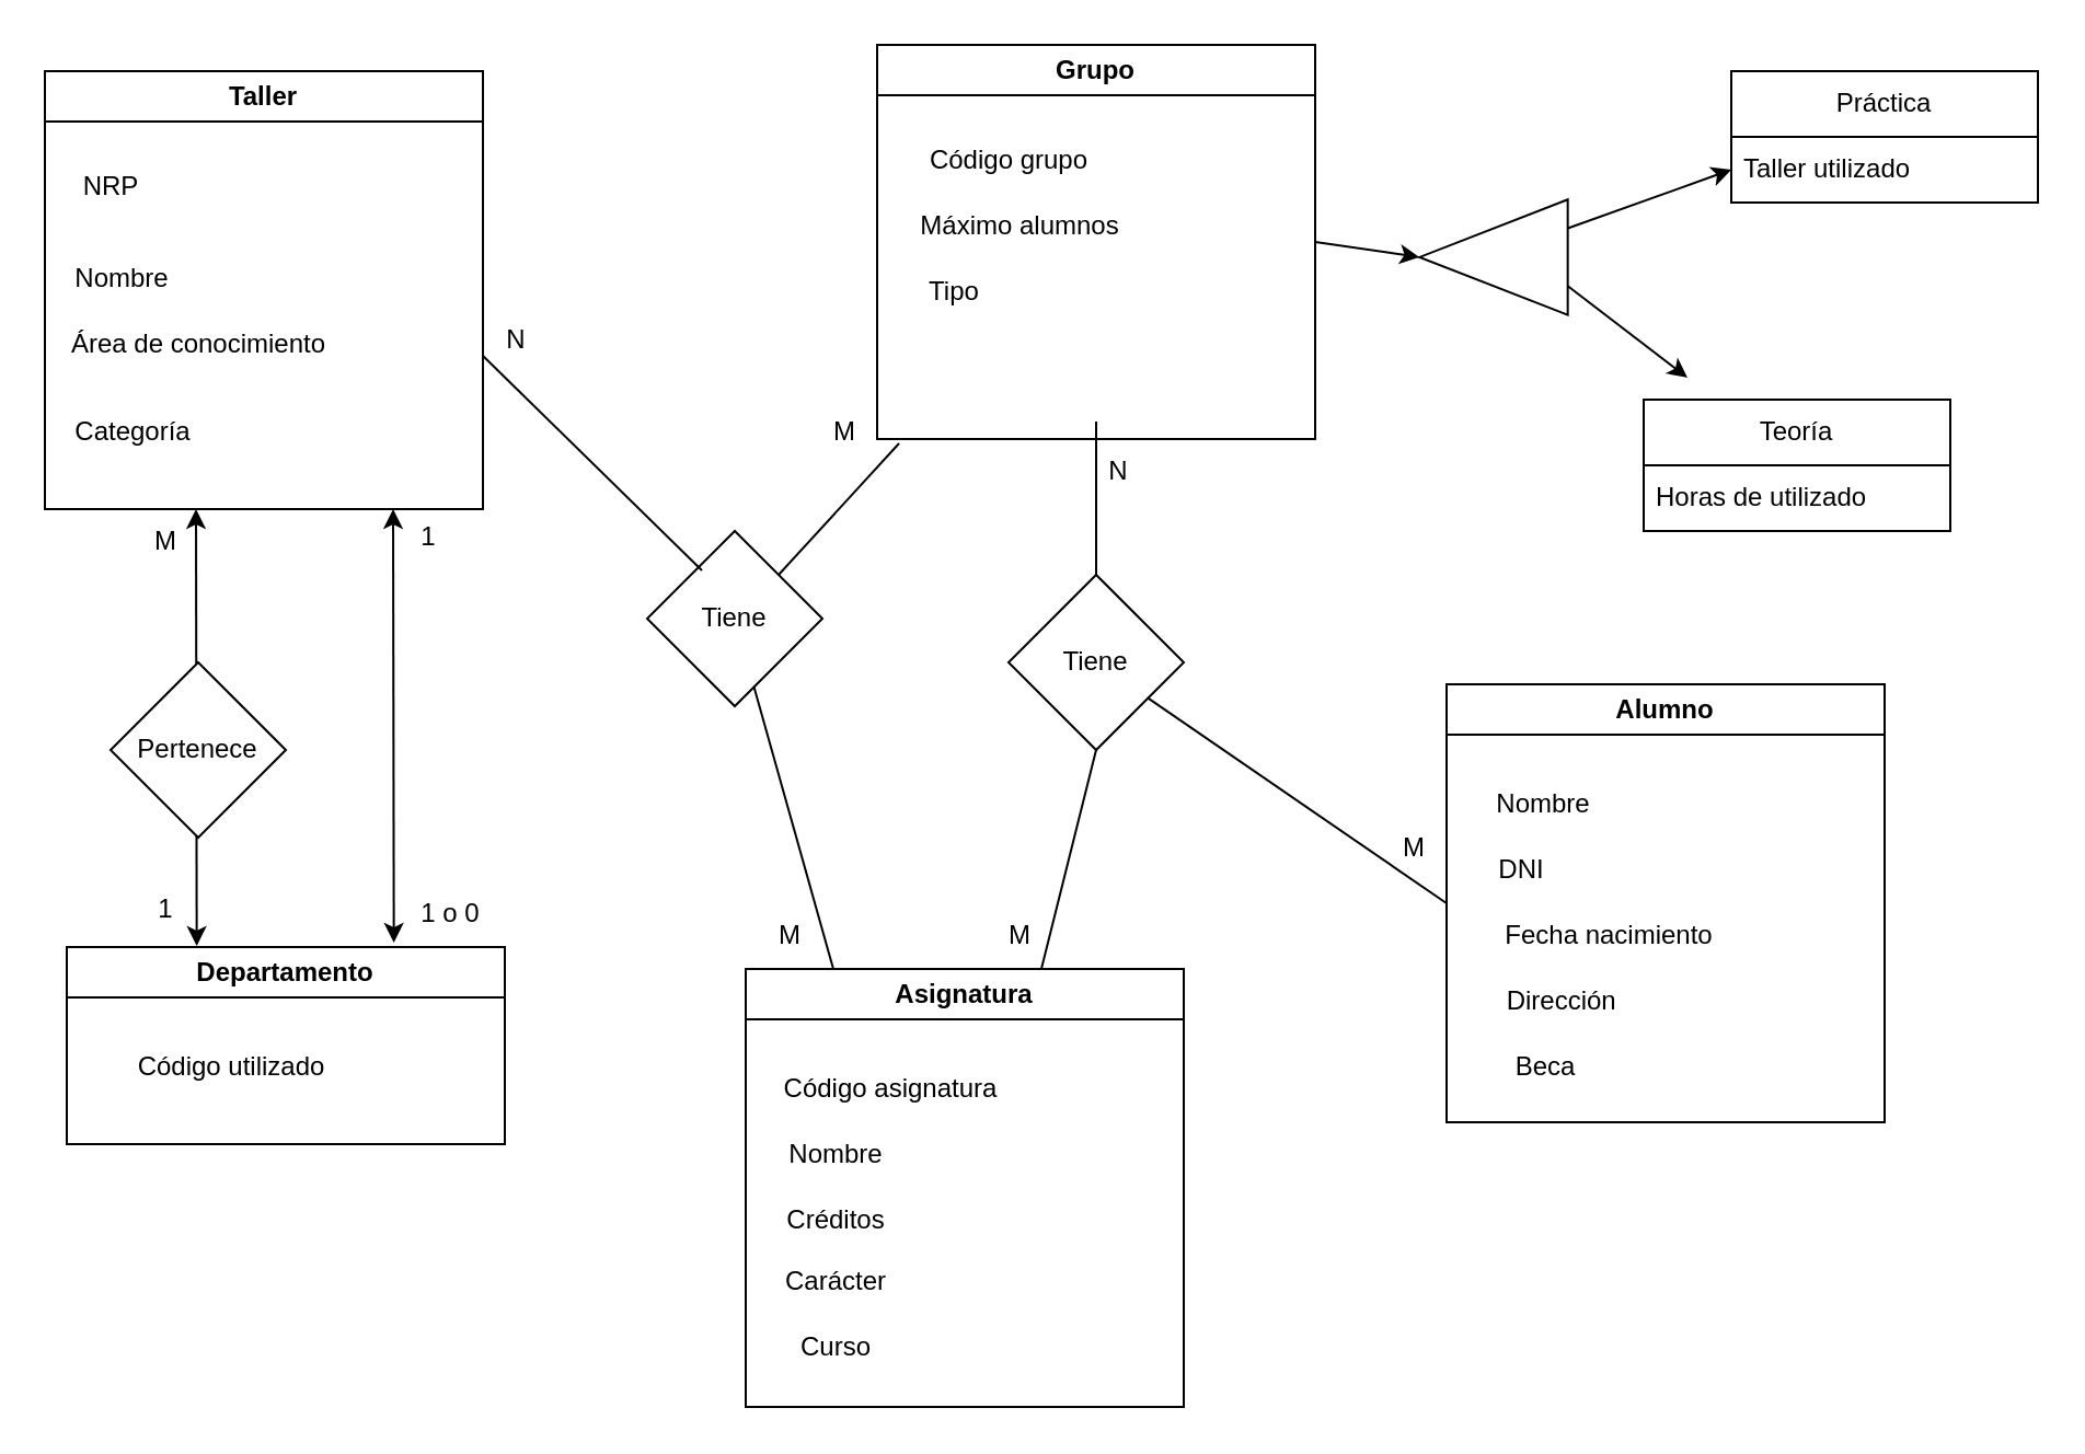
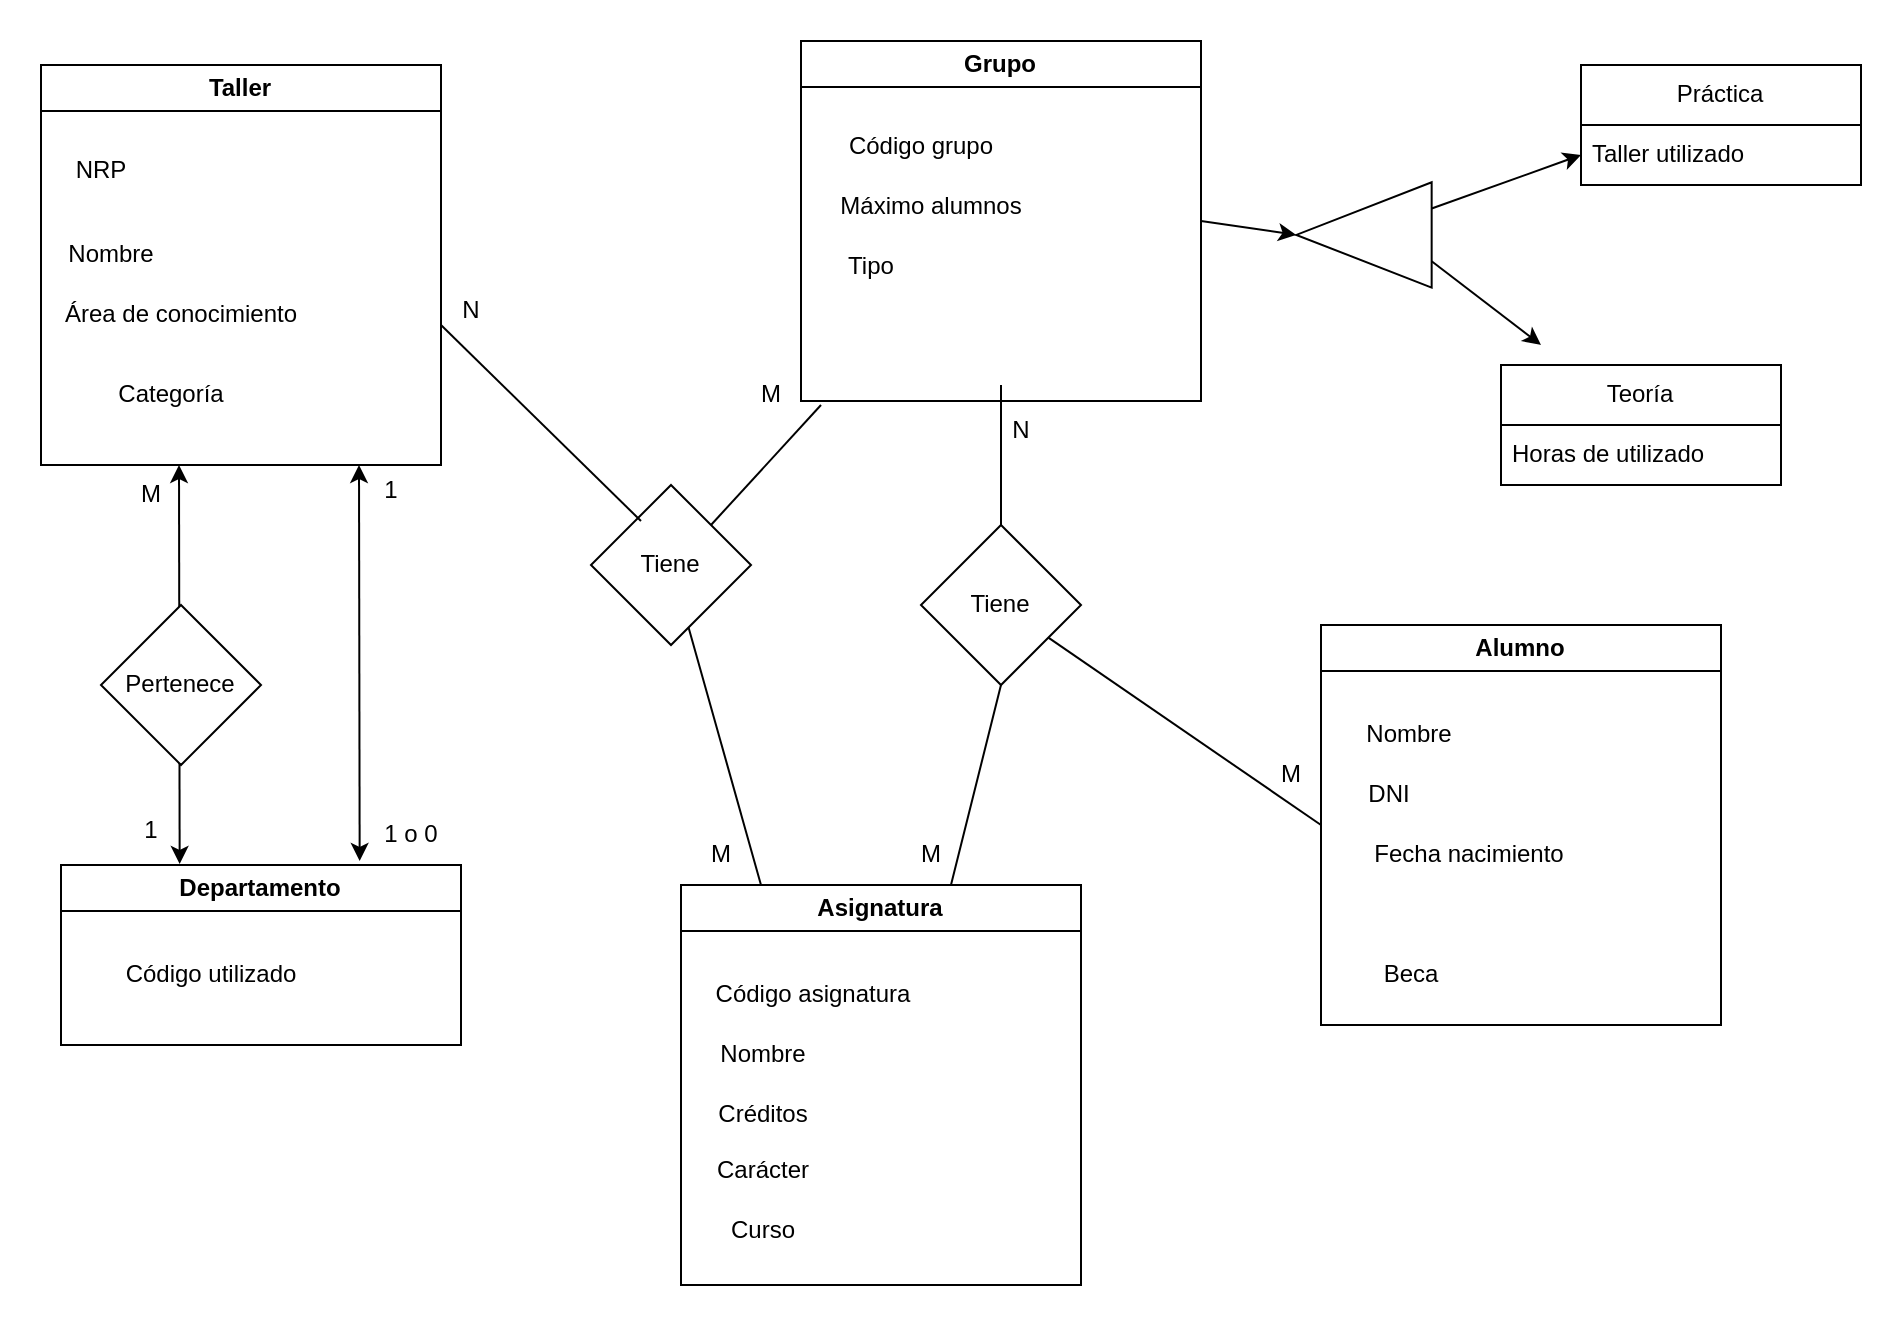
- <mxCell id="6" value="Categoría" style="text;html=1;align=center;verticalAlign=middle;resizable=0;points=[];autosize=1;strokeColor=none;fillColor=none;" vertex="1" parent="2"><mxGeometry y="150" width="80" height="30" as="geometry" /></mxCell>
+ <mxCell id="6" value="Categoría" style="text;html=1;align=center;verticalAlign=middle;resizable=0;points=[];autosize=1;strokeColor=none;fillColor=none;" vertex="1" parent="2"><mxGeometry x="25" y="150" width="80" height="30" as="geometry" /></mxCell>
- <mxCell id="24" value="Dirección&amp;nbsp;" style="text;html=1;align=center;verticalAlign=middle;resizable=0;points=[];autosize=1;strokeColor=none;fillColor=none;" vertex="1" parent="20"><mxGeometry x="14" y="130" width="80" height="30" as="geometry" /></mxCell>
